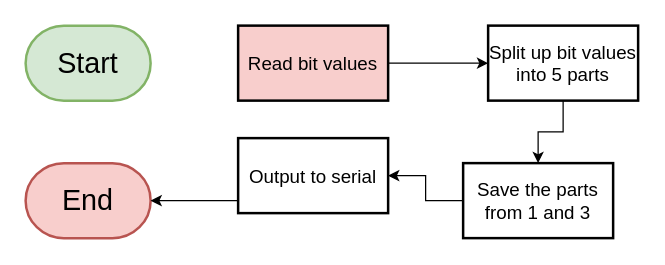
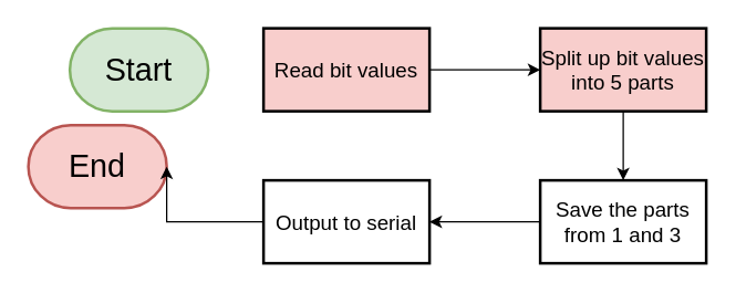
- <mxCell id="2" value="&lt;font style=&quot;font-size: 23px&quot;&gt;Start&lt;/font&gt;" style="strokeWidth=2;html=1;shape=mxgraph.flowchart.terminator;whiteSpace=wrap;fillColor=#d5e8d4;strokeColor=#82b366;sketch=0;" parent="1" vertex="1"><mxGeometry x="20" y="20" width="100" height="60" as="geometry" /></mxCell>
+ <mxCell id="2" value="&lt;font style=&quot;font-size: 23px&quot;&gt;Start&lt;/font&gt;" style="strokeWidth=2;html=1;shape=mxgraph.flowchart.terminator;whiteSpace=wrap;fillColor=#d5e8d4;strokeColor=#82b366;sketch=0;" parent="1" vertex="1"><mxGeometry x="50" y="20" width="100" height="60" as="geometry" /></mxCell>
- <mxCell id="6" value="Split up bit values into 5 parts" style="whiteSpace=wrap;html=1;shadow=0;fontSize=15;strokeWidth=2;glass=0;sketch=0;" parent="1" vertex="1"><mxGeometry x="390" y="20" width="120" height="60" as="geometry" /></mxCell>
+ <mxCell id="6" value="Split up bit values into 5 parts" style="whiteSpace=wrap;html=1;shadow=0;fontSize=15;strokeWidth=2;glass=0;sketch=0;fillColor=#f8cecc;" parent="1" vertex="1"><mxGeometry x="390" y="20" width="120" height="60" as="geometry" /></mxCell>
- <mxCell id="9" value="Output to serial" style="whiteSpace=wrap;html=1;shadow=0;fontSize=15;strokeWidth=2;glass=0;sketch=0;" parent="1" vertex="1"><mxGeometry x="190" y="110" width="120" height="60" as="geometry" /></mxCell>
+ <mxCell id="9" value="Output to serial" style="whiteSpace=wrap;html=1;shadow=0;fontSize=15;strokeWidth=2;glass=0;sketch=0;" parent="1" vertex="1"><mxGeometry x="190" y="130" width="120" height="60" as="geometry" /></mxCell>
- <mxCell id="10" value="&lt;font style=&quot;font-size: 23px&quot;&gt;End&lt;/font&gt;" style="strokeWidth=2;html=1;shape=mxgraph.flowchart.terminator;whiteSpace=wrap;fillColor=#f8cecc;strokeColor=#b85450;" parent="1" vertex="1"><mxGeometry x="20" y="130" width="100" height="60" as="geometry" /></mxCell>
+ <mxCell id="10" value="&lt;font style=&quot;font-size: 23px&quot;&gt;End&lt;/font&gt;" style="strokeWidth=2;html=1;shape=mxgraph.flowchart.terminator;whiteSpace=wrap;fillColor=#f8cecc;strokeColor=#b85450;" parent="1" vertex="1"><mxGeometry x="20" y="90" width="100" height="60" as="geometry" /></mxCell>
- <mxCell id="8" value="Save the parts from 1 and 3" style="whiteSpace=wrap;html=1;shadow=0;fontSize=15;strokeWidth=2;glass=0;sketch=0;" parent="1" vertex="1"><mxGeometry x="370" y="130" width="120" height="60" as="geometry" /></mxCell>
+ <mxCell id="8" value="Save the parts from 1 and 3" style="whiteSpace=wrap;html=1;shadow=0;fontSize=15;strokeWidth=2;glass=0;sketch=0;" parent="1" vertex="1"><mxGeometry x="390" y="130" width="120" height="60" as="geometry" /></mxCell>
